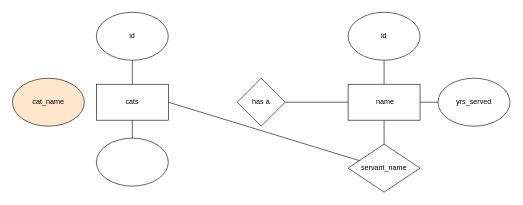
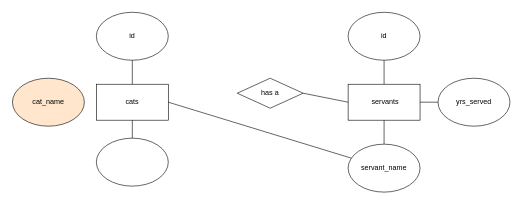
- <mxCell id="16" value="has a" style="rhombus;whiteSpace=wrap;html=1;" parent="1" vertex="1"><mxGeometry x="395" y="130" width="80" height="80" as="geometry" /></mxCell>
+ <mxCell id="16" value="has a" style="rhombus;whiteSpace=wrap;html=1;" parent="1" vertex="1"><mxGeometry x="395" y="130" width="110" height="50" as="geometry" /></mxCell>
- <mxCell id="15" value="name" style="text;html=1;strokeColor=none;fillColor=none;align=center;verticalAlign=middle;whiteSpace=wrap;rounded=0;" parent="1" vertex="1"><mxGeometry x="622" y="160" width="40" height="20" as="geometry" /></mxCell>
+ <mxCell id="15" value="servants" style="text;html=1;strokeColor=none;fillColor=none;align=center;verticalAlign=middle;whiteSpace=wrap;rounded=0;" parent="1" vertex="1"><mxGeometry x="622" y="160" width="40" height="20" as="geometry" /></mxCell>
- <mxCell id="14" value="servant_name" style="rhombus;whiteSpace=wrap;html=1;" parent="1" vertex="1"><mxGeometry x="580" y="240" width="120" height="80" as="geometry" /></mxCell>
+ <mxCell id="14" value="servant_name" style="ellipse;whiteSpace=wrap;html=1;" parent="1" vertex="1"><mxGeometry x="580" y="240" width="120" height="80" as="geometry" /></mxCell>
